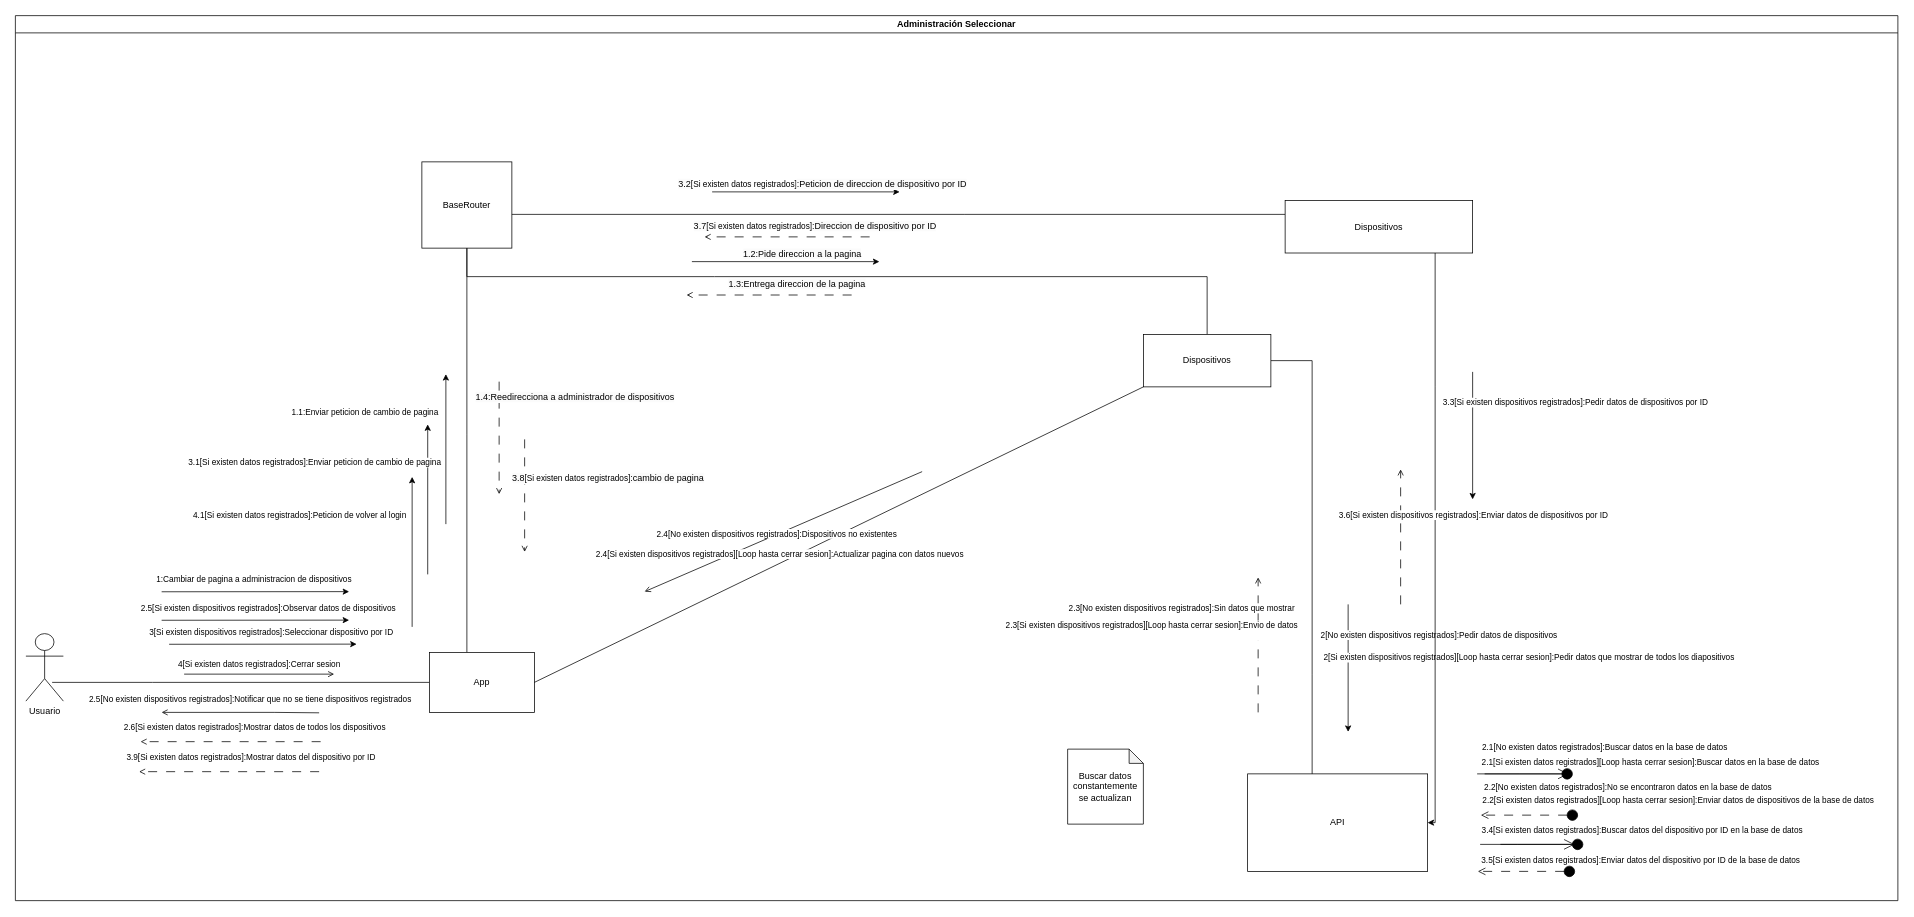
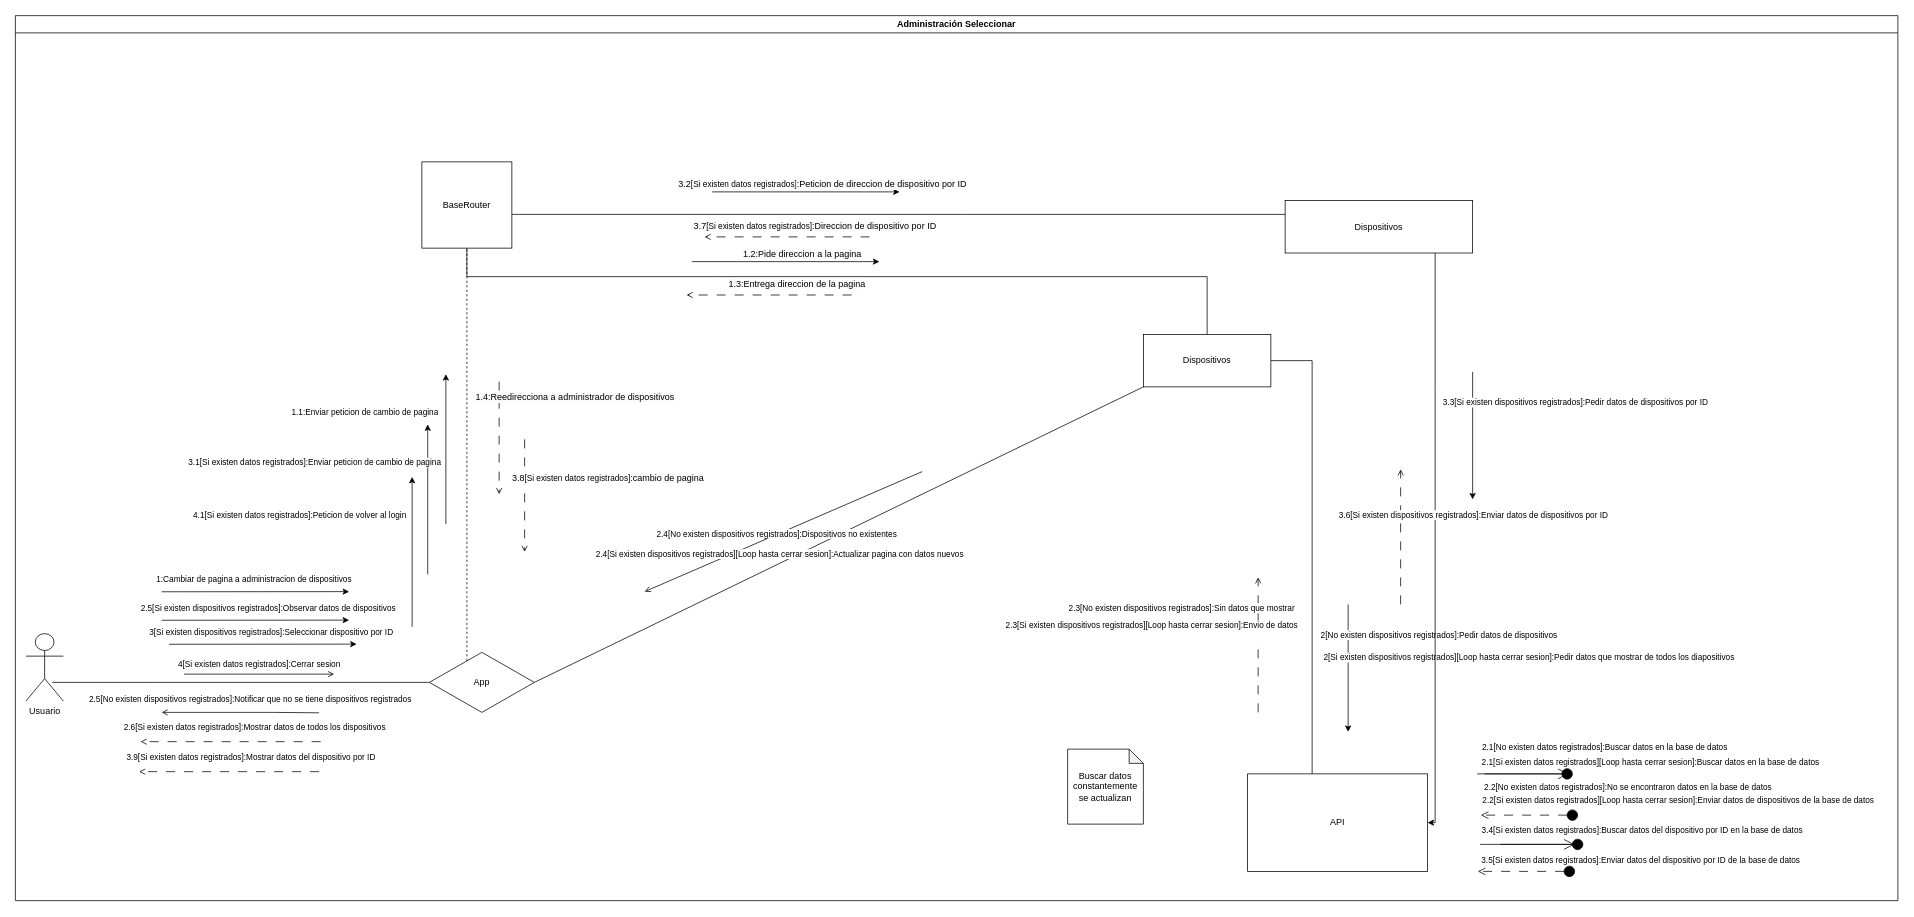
- <mxCell id="7" style="edgeStyle=orthogonalEdgeStyle;rounded=0;orthogonalLoop=1;jettySize=auto;html=1;endArrow=none;endFill=0;" edge="1" parent="2" source="8" target="6"><mxGeometry relative="1" as="geometry"><Array as="points"><mxPoint x="602" y="558" /><mxPoint x="602" y="558" /></Array></mxGeometry></mxCell>
+ <mxCell id="7" style="edgeStyle=orthogonalEdgeStyle;rounded=0;orthogonalLoop=1;jettySize=auto;html=1;endArrow=none;endFill=0;dashed=1;" edge="1" parent="2" source="8" target="6"><mxGeometry relative="1" as="geometry"><Array as="points"><mxPoint x="602" y="558" /><mxPoint x="602" y="558" /></Array></mxGeometry></mxCell>
- <mxCell id="8" value="App" style="rounded=0;whiteSpace=wrap;html=1;" vertex="1" parent="2"><mxGeometry x="552" y="849" width="140" height="80" as="geometry" /></mxCell>
+ <mxCell id="8" value="App" style="rhombus;whiteSpace=wrap;html=1;" vertex="1" parent="2"><mxGeometry x="552" y="849" width="140" height="80" as="geometry" /></mxCell>
